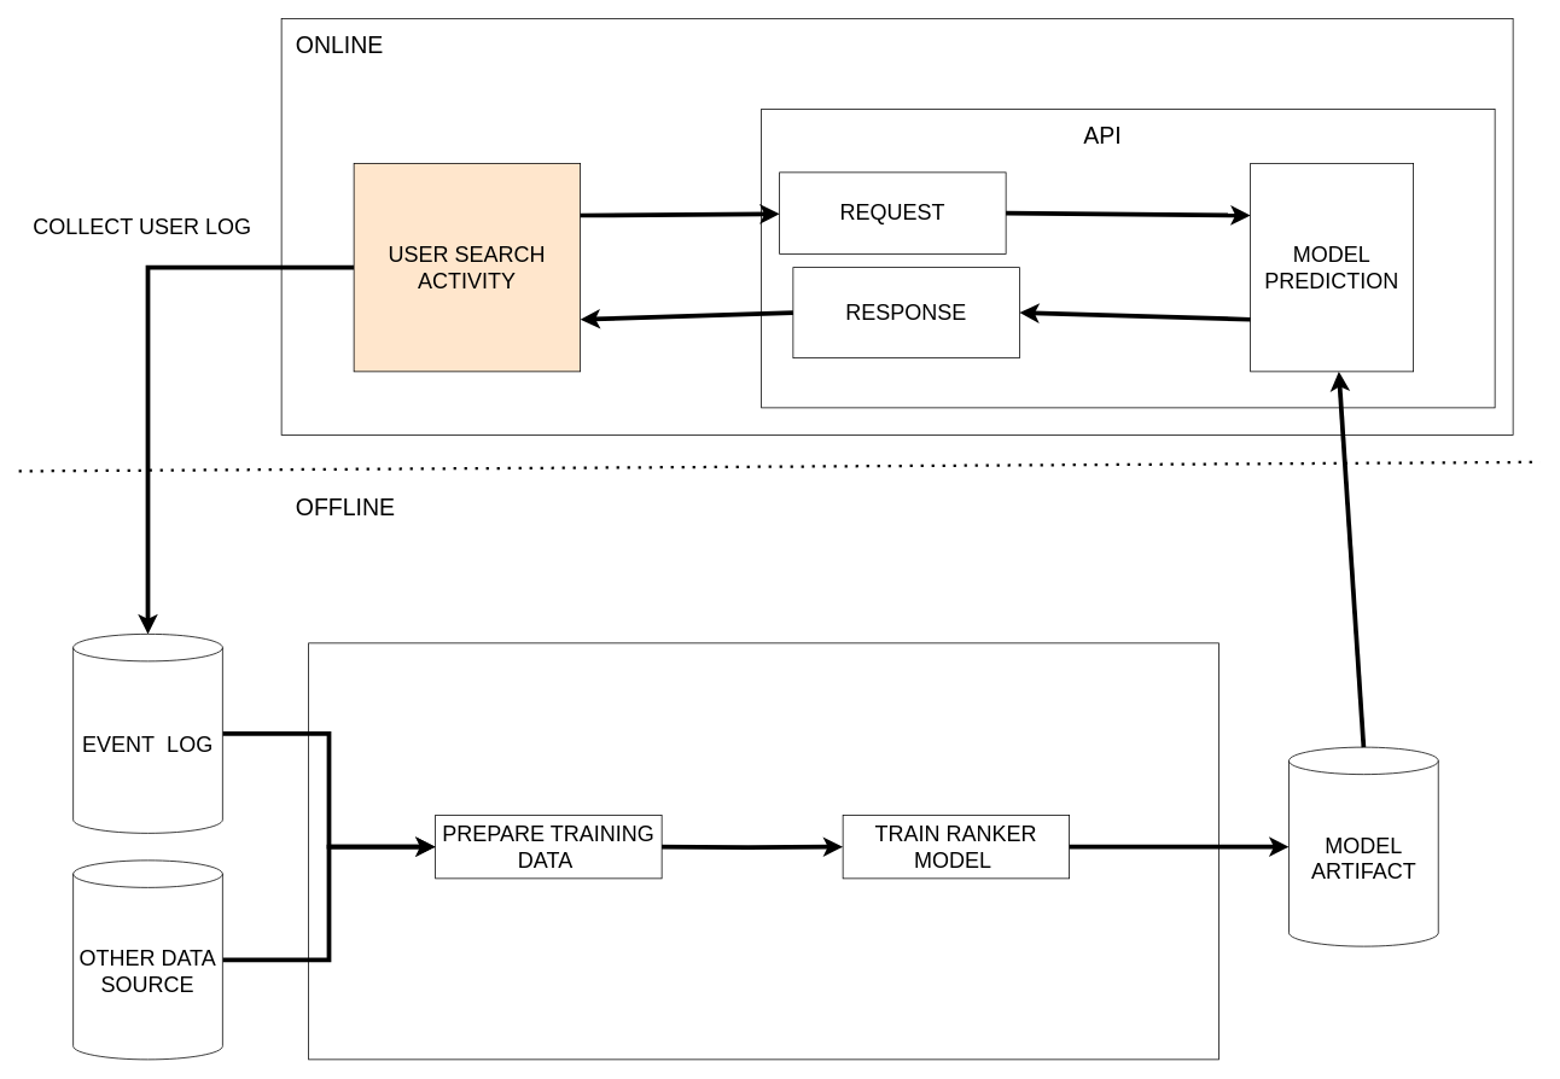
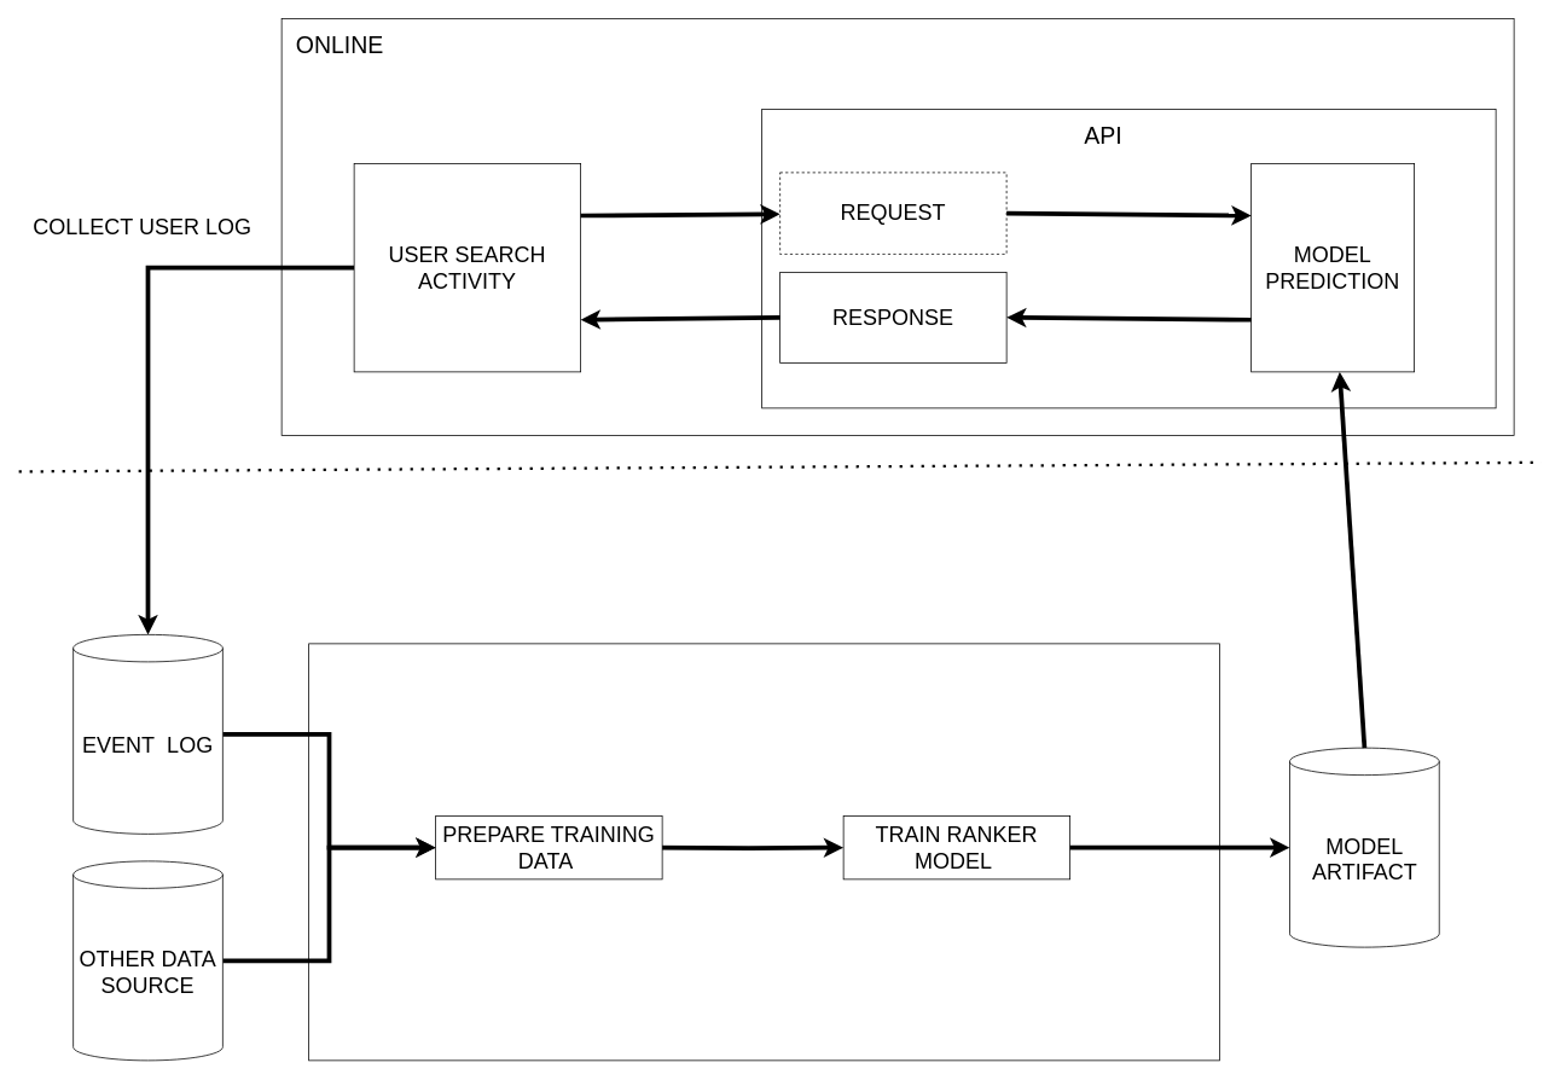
- <mxCell id="18" value="&lt;span style=&quot;font-size: 24px;&quot;&gt;REQUEST&lt;/span&gt;" style="rounded=0;whiteSpace=wrap;html=1;" vertex="1" parent="1"><mxGeometry y="190" width="250" height="90" as="geometry" x="860" /></mxCell>
+ <mxCell id="18" value="&lt;span style=&quot;font-size: 24px;&quot;&gt;REQUEST&lt;/span&gt;" style="rounded=0;whiteSpace=wrap;html=1;dashed=1;" vertex="1" parent="1"><mxGeometry y="190" width="250" height="90" as="geometry" x="860" /></mxCell>
- <mxCell id="21" value="&lt;span style=&quot;font-size: 24px;&quot;&gt;USER SEARCH ACTIVITY&lt;/span&gt;" style="rounded=0;whiteSpace=wrap;html=1;fillColor=#ffe6cc;" vertex="1" parent="1"><mxGeometry x="390" y="180" width="250" height="230" as="geometry" /></mxCell>
+ <mxCell id="21" value="&lt;span style=&quot;font-size: 24px;&quot;&gt;USER SEARCH ACTIVITY&lt;/span&gt;" style="rounded=0;whiteSpace=wrap;html=1;" vertex="1" parent="1"><mxGeometry x="390" y="180" width="250" height="230" as="geometry" /></mxCell>
- <mxCell id="20" value="&lt;span style=&quot;font-size: 24px;&quot;&gt;RESPONSE&lt;/span&gt;" style="rounded=0;whiteSpace=wrap;html=1;" vertex="1" parent="1"><mxGeometry x="875" y="295" width="250" height="100" as="geometry" /></mxCell>
+ <mxCell id="20" value="&lt;span style=&quot;font-size: 24px;&quot;&gt;RESPONSE&lt;/span&gt;" style="rounded=0;whiteSpace=wrap;html=1;" vertex="1" parent="1"><mxGeometry y="300" width="250" height="100" as="geometry" x="860" /></mxCell>
- <mxCell id="5" value="&lt;font style=&quot;font-size: 26px;&quot; face=&quot;Helvetica&quot;&gt;OFFLINE&lt;/font&gt;" style="text;strokeColor=none;fillColor=none;align=left;verticalAlign=middle;spacingLeft=4;spacingRight=4;overflow=hidden;points=[[0,0.5],[1,0.5]];portConstraint=eastwest;rotatable=0;whiteSpace=wrap;html=1;" vertex="1" parent="1"><mxGeometry x="320" y="540" width="270" height="40" as="geometry" /></mxCell>
